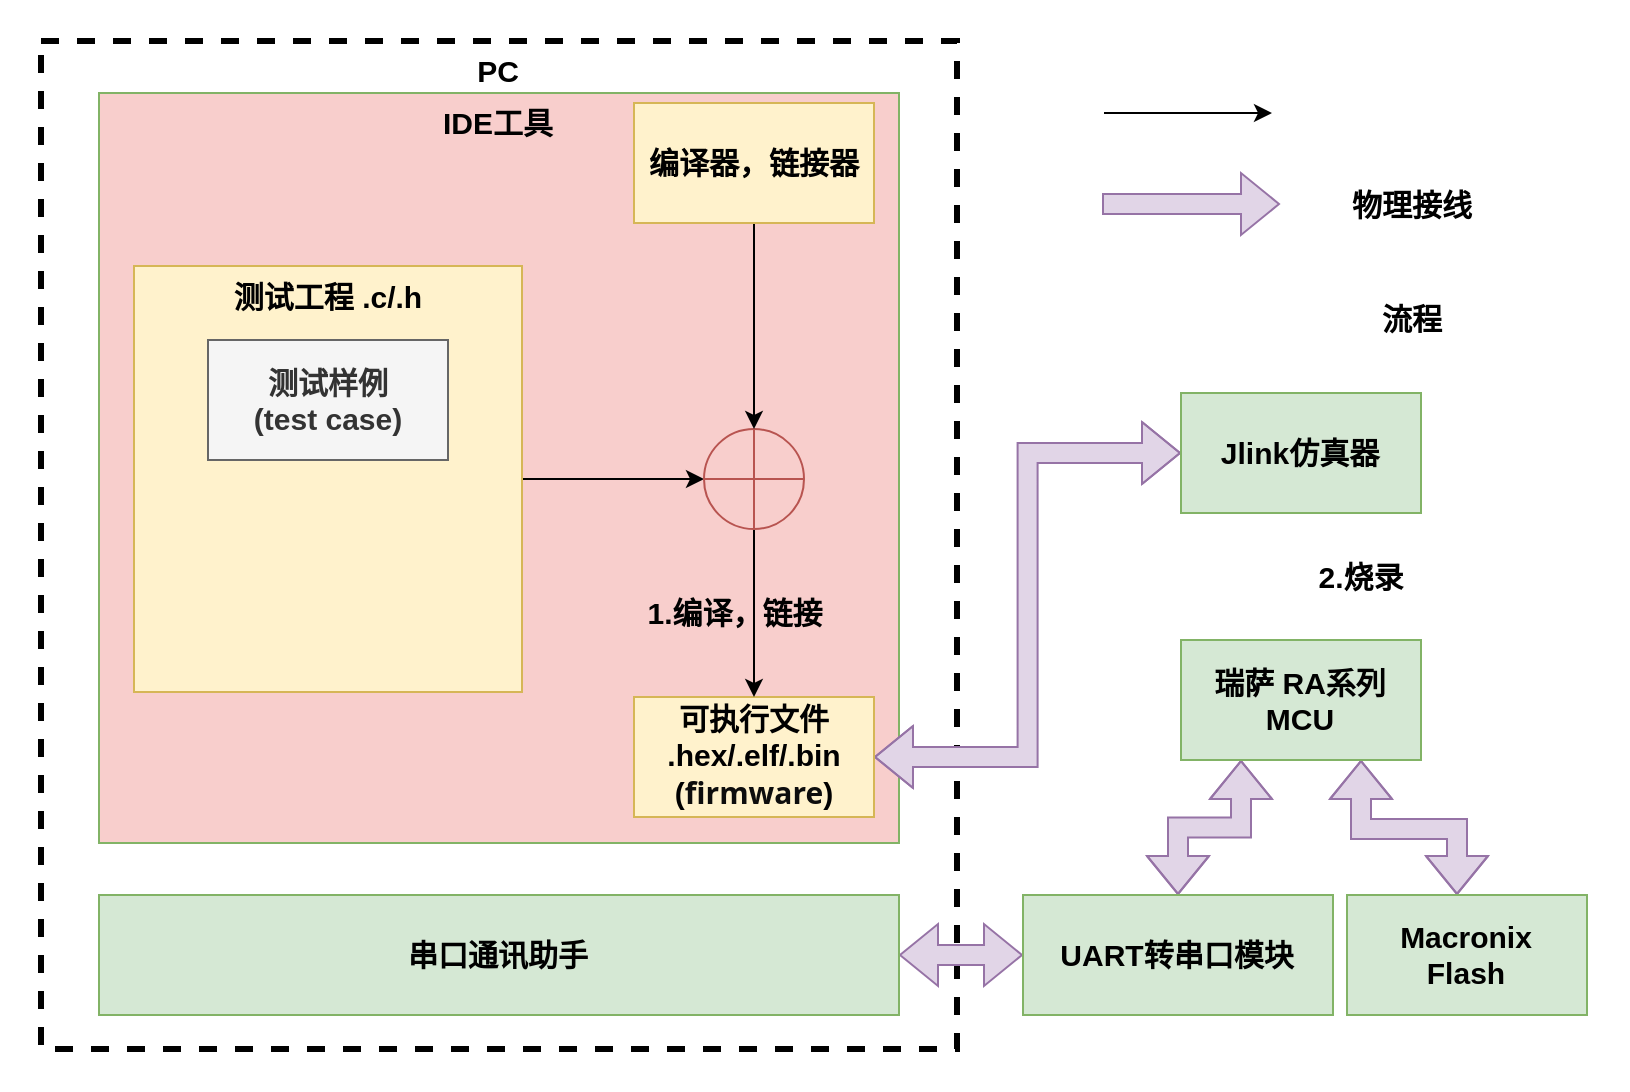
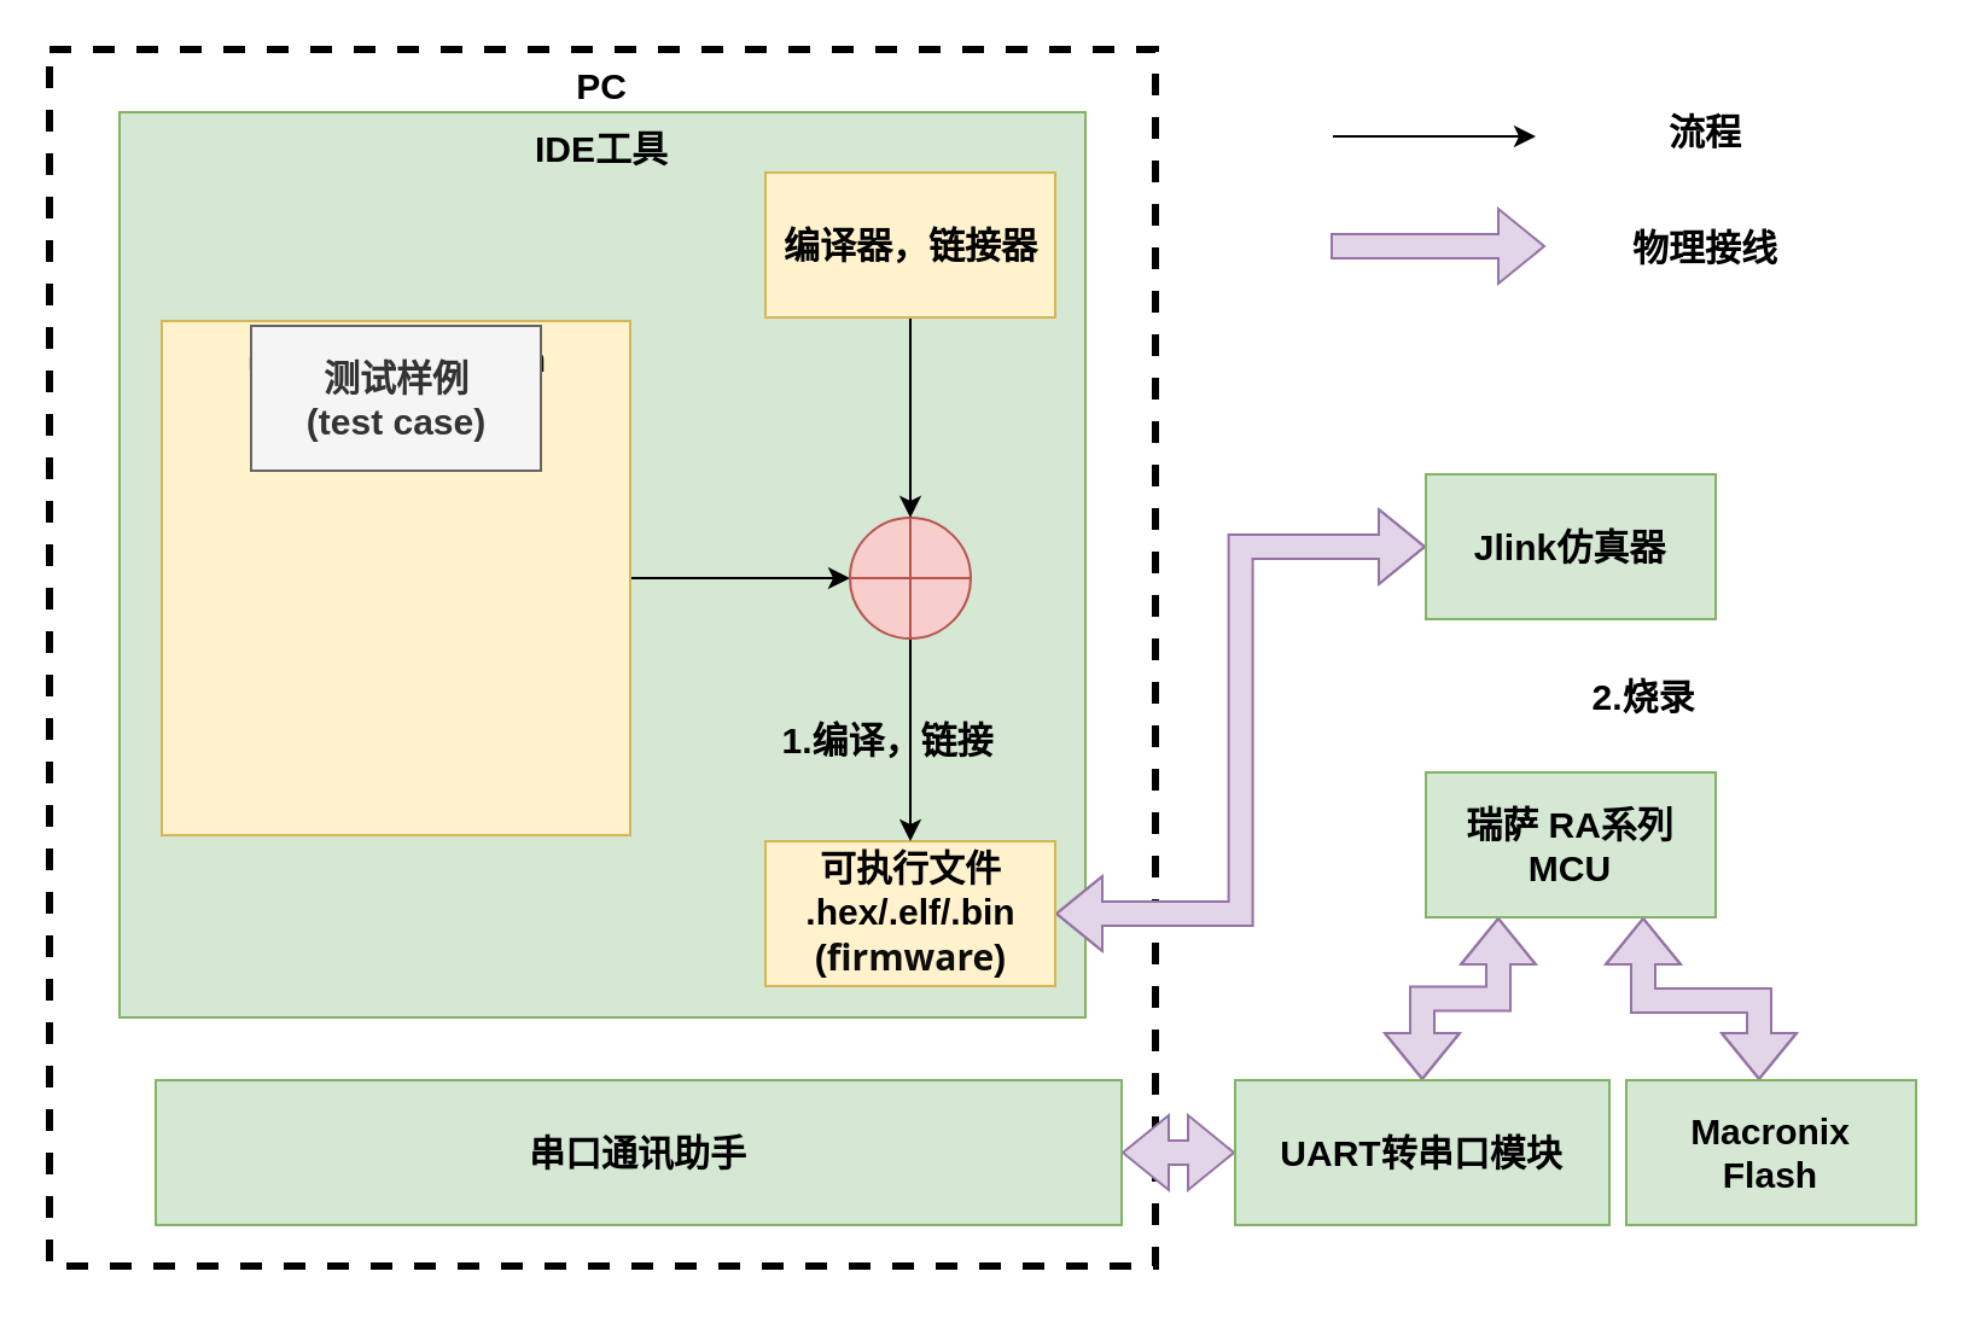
- <mxCell id="3" value="&lt;font style=&quot;font-size: 15px;&quot;&gt;&lt;b&gt;IDE工具&lt;/b&gt;&lt;/font&gt;" style="rounded=0;whiteSpace=wrap;html=1;verticalAlign=top;fillColor=#f8cecc;strokeColor=#82b366;" parent="1" vertex="1"><mxGeometry x="49" y="46" width="400" height="375" as="geometry" /></mxCell>
+ <mxCell id="3" value="&lt;font style=&quot;font-size: 15px;&quot;&gt;&lt;b&gt;IDE工具&lt;/b&gt;&lt;/font&gt;" style="rounded=0;whiteSpace=wrap;html=1;verticalAlign=top;fillColor=#d5e8d4;strokeColor=#82b366;" parent="1" vertex="1"><mxGeometry x="49" y="46" width="400" height="375" as="geometry" /></mxCell>
- <mxCell id="15" value="编译器，链接器" style="rounded=0;whiteSpace=wrap;html=1;fontSize=15;fontStyle=1;fillColor=#fff2cc;strokeColor=#d6b656;" parent="1" vertex="1"><mxGeometry x="316.5" y="51" width="120" height="60" as="geometry" /></mxCell>
+ <mxCell id="15" value="编译器，链接器" style="rounded=0;whiteSpace=wrap;html=1;fontSize=15;fontStyle=1;fillColor=#fff2cc;strokeColor=#d6b656;" parent="1" vertex="1"><mxGeometry x="316.5" y="71" width="120" height="60" as="geometry" /></mxCell>
- <mxCell id="8" value="&lt;font style=&quot;font-size: 15px;&quot;&gt;测试工程 .c/.h&lt;/font&gt;" style="rounded=0;whiteSpace=wrap;html=1;verticalAlign=top;fontStyle=1;fillColor=#fff2cc;strokeColor=#d6b656;fontSize=15;" parent="1" vertex="1"><mxGeometry x="66.5" y="132.5" width="194" height="213" as="geometry" /></mxCell>
+ <mxCell id="8" value="&lt;font style=&quot;font-size: 15px;&quot;&gt;串口通讯助手 .c/.h&lt;/font&gt;" style="rounded=0;whiteSpace=wrap;html=1;verticalAlign=top;fontStyle=1;fillColor=#fff2cc;strokeColor=#d6b656;fontSize=15;" parent="1" vertex="1"><mxGeometry x="66.5" y="132.5" width="194" height="213" as="geometry" /></mxCell>
- <mxCell id="25" value="流程" style="text;html=1;align=center;verticalAlign=middle;whiteSpace=wrap;rounded=0;fontSize=15;fontStyle=1" parent="1" vertex="1"><mxGeometry x="665.5" y="144" width="80" height="30" as="geometry" /></mxCell>
+ <mxCell id="25" value="流程" style="text;html=1;align=center;verticalAlign=middle;whiteSpace=wrap;rounded=0;fontSize=15;fontStyle=1" parent="1" vertex="1"><mxGeometry x="665.5" y="39" width="80" height="30" as="geometry" /></mxCell>
- <mxCell id="9" value="&lt;font style=&quot;font-size: 15px;&quot;&gt;测试样例&lt;/font&gt;&lt;div style=&quot;font-size: 15px;&quot;&gt;&lt;font style=&quot;font-size: 15px;&quot;&gt;(test case)&lt;/font&gt;&lt;/div&gt;" style="rounded=0;whiteSpace=wrap;html=1;fontStyle=1;fillColor=#f5f5f5;strokeColor=#666666;fontColor=#333333;fontSize=15;" parent="1" vertex="1"><mxGeometry x="103.5" y="169.5" width="120" height="60" as="geometry" /></mxCell>
+ <mxCell id="9" value="&lt;font style=&quot;font-size: 15px;&quot;&gt;测试样例&lt;/font&gt;&lt;div style=&quot;font-size: 15px;&quot;&gt;&lt;font style=&quot;font-size: 15px;&quot;&gt;(test case)&lt;/font&gt;&lt;/div&gt;" style="rounded=0;whiteSpace=wrap;html=1;fontStyle=1;fillColor=#f5f5f5;strokeColor=#666666;fontColor=#333333;fontSize=15;" parent="1" vertex="1"><mxGeometry x="103.5" y="134.5" width="120" height="60" as="geometry" /></mxCell>
- <mxCell id="20" value="串口通讯助手" style="rounded=0;whiteSpace=wrap;html=1;fontSize=15;fontStyle=1;fillColor=#d5e8d4;strokeColor=#82b366;" parent="1" vertex="1"><mxGeometry x="49" y="447" width="400" height="60" as="geometry" /></mxCell>
+ <mxCell id="20" value="串口通讯助手" style="rounded=0;whiteSpace=wrap;html=1;fontSize=15;fontStyle=1;fillColor=#d5e8d4;strokeColor=#82b366;" parent="1" vertex="1"><mxGeometry x="64" y="447" width="400" height="60" as="geometry" /></mxCell>
